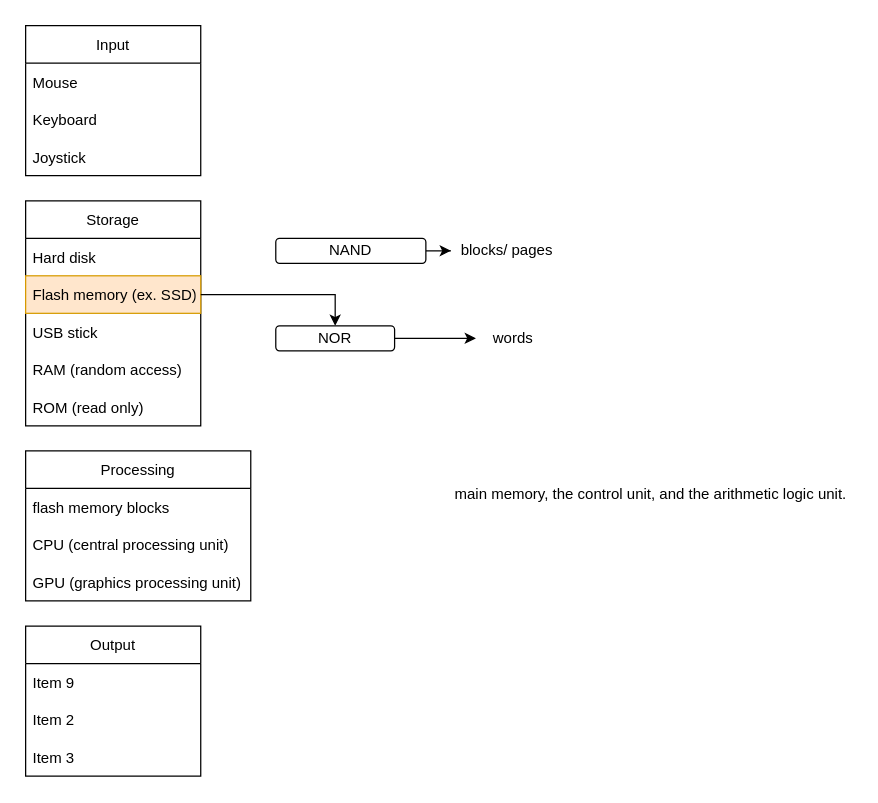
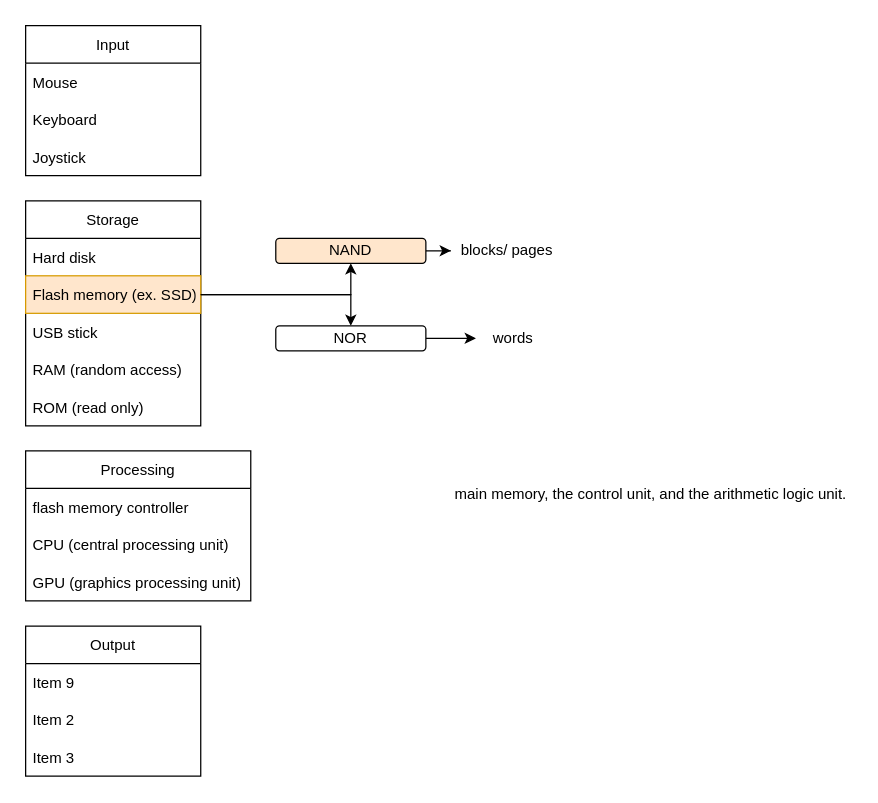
- <mxCell id="25" value="NAND" style="rounded=1;whiteSpace=wrap;html=1;" vertex="1" parent="1"><mxGeometry x="220" y="190" width="120" height="20" as="geometry" /></mxCell>
+ <mxCell id="25" value="NAND" style="rounded=1;whiteSpace=wrap;html=1;fillColor=#ffe6cc;" vertex="1" parent="1"><mxGeometry x="220" y="190" width="120" height="20" as="geometry" /></mxCell>
+ <mxCell id="20" style="edgeStyle=orthogonalEdgeStyle;rounded=0;orthogonalLoop=1;jettySize=auto;html=1;" edge="1" parent="1" source="16" target="25"><mxGeometry relative="1" as="geometry"><mxPoint x="300" y="220" as="targetPoint" /></mxGeometry></mxCell>
- <mxCell id="23" value="NOR" style="rounded=1;whiteSpace=wrap;html=1;" vertex="1" parent="1"><mxGeometry x="220" y="260" width="95" height="20" as="geometry" /></mxCell>
+ <mxCell id="23" value="NOR" style="rounded=1;whiteSpace=wrap;html=1;" vertex="1" parent="1"><mxGeometry x="220" y="260" width="120" height="20" as="geometry" /></mxCell>
- <mxCell id="7" value="flash memory blocks" style="text;strokeColor=none;fillColor=none;align=left;verticalAlign=middle;spacingLeft=4;spacingRight=4;overflow=hidden;points=[[0,0.5],[1,0.5]];portConstraint=eastwest;rotatable=0;" vertex="1" parent="6"><mxGeometry y="30" width="180" height="30" as="geometry" /></mxCell>
+ <mxCell id="7" value="flash memory controller" style="text;strokeColor=none;fillColor=none;align=left;verticalAlign=middle;spacingLeft=4;spacingRight=4;overflow=hidden;points=[[0,0.5],[1,0.5]];portConstraint=eastwest;rotatable=0;" vertex="1" parent="6"><mxGeometry y="30" width="180" height="30" as="geometry" /></mxCell>
